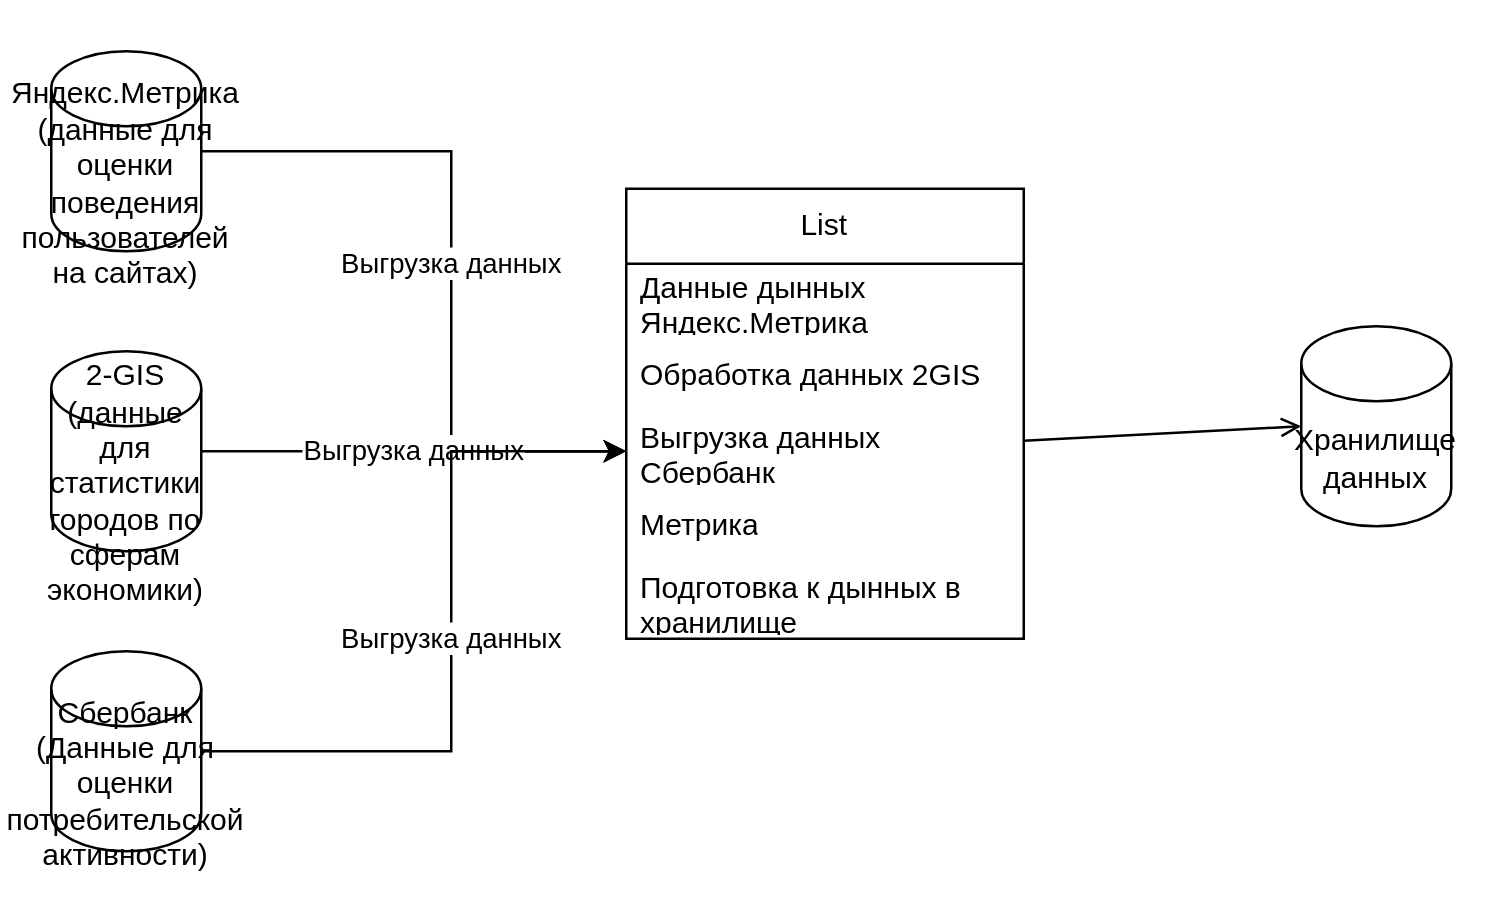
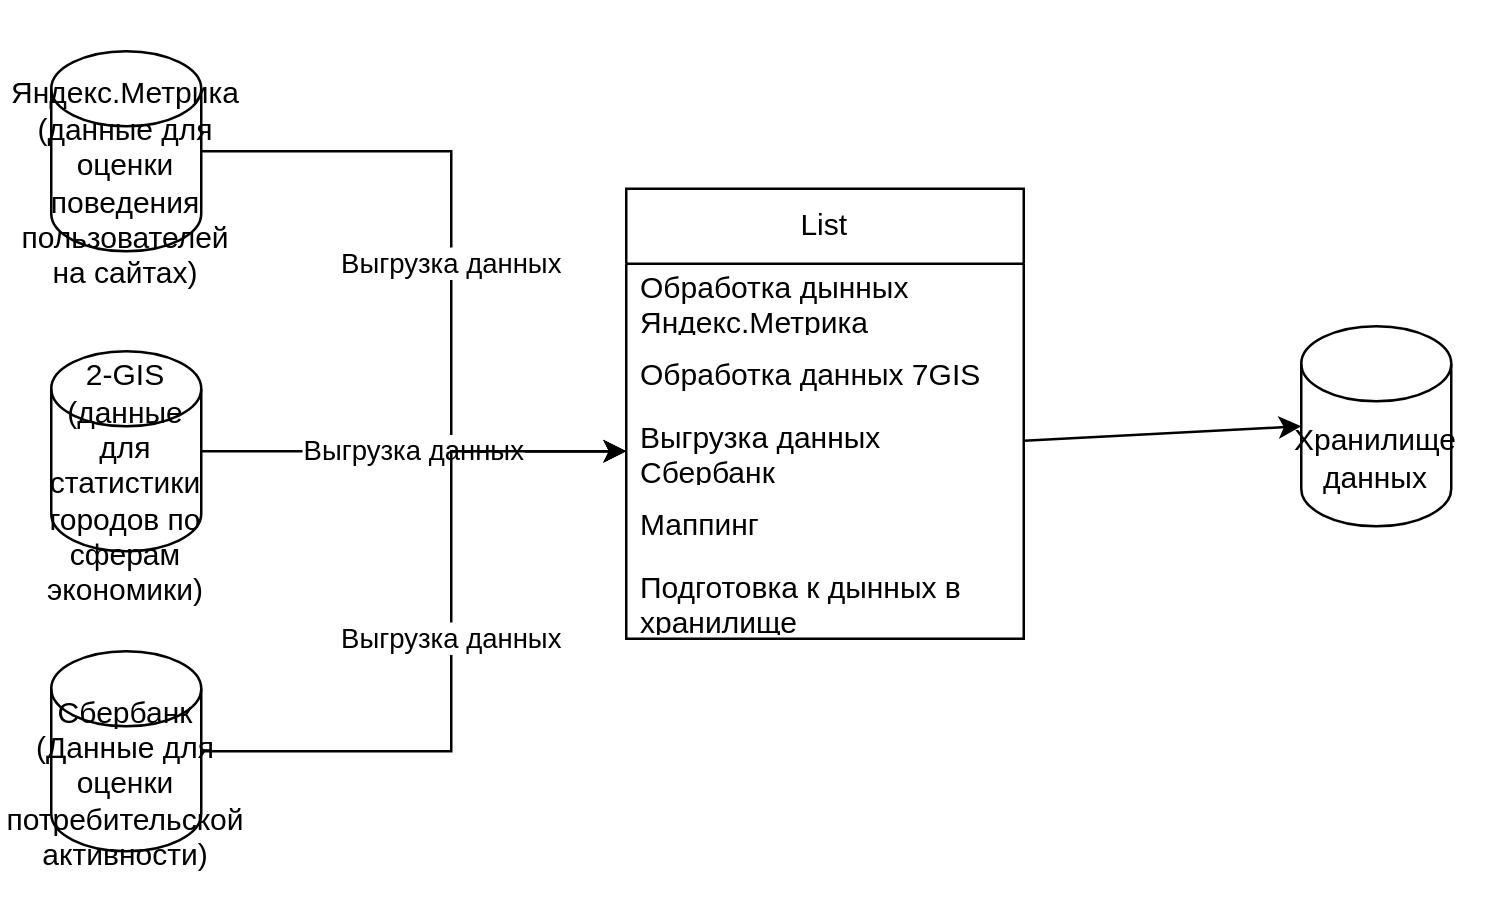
- <mxCell id="6" value="Данные дынных Яндекс.Метрика" style="text;strokeColor=none;fillColor=none;align=left;verticalAlign=middle;spacingLeft=4;spacingRight=4;overflow=hidden;points=[[0,0.5],[1,0.5]];portConstraint=eastwest;rotatable=0;whiteSpace=wrap;html=1;" vertex="1" parent="5"><mxGeometry y="30" width="159" height="30" as="geometry" /></mxCell>
+ <mxCell id="6" value="Обработка дынных Яндекс.Метрика" style="text;strokeColor=none;fillColor=none;align=left;verticalAlign=middle;spacingLeft=4;spacingRight=4;overflow=hidden;points=[[0,0.5],[1,0.5]];portConstraint=eastwest;rotatable=0;whiteSpace=wrap;html=1;" vertex="1" parent="5"><mxGeometry y="30" width="159" height="30" as="geometry" /></mxCell>
- <mxCell id="7" value="Обработка данных 2GIS" style="text;strokeColor=none;fillColor=none;align=left;verticalAlign=middle;spacingLeft=4;spacingRight=4;overflow=hidden;points=[[0,0.5],[1,0.5]];portConstraint=eastwest;rotatable=0;whiteSpace=wrap;html=1;" vertex="1" parent="5"><mxGeometry y="60" width="159" height="30" as="geometry" /></mxCell>
+ <mxCell id="7" value="Обработка данных 7GIS" style="text;strokeColor=none;fillColor=none;align=left;verticalAlign=middle;spacingLeft=4;spacingRight=4;overflow=hidden;points=[[0,0.5],[1,0.5]];portConstraint=eastwest;rotatable=0;whiteSpace=wrap;html=1;" vertex="1" parent="5"><mxGeometry y="60" width="159" height="30" as="geometry" /></mxCell>
- <mxCell id="15" value="" style="endArrow=open;html=1;rounded=0;entryX=0;entryY=0.5;entryDx=0;entryDy=0;entryPerimeter=0;" edge="1" parent="1" source="8" target="14"><mxGeometry width="50" height="50" relative="1" as="geometry"><mxPoint x="330" y="250" as="sourcePoint" /><mxPoint x="380" y="200" as="targetPoint" /></mxGeometry></mxCell>
+ <mxCell id="15" value="" style="endArrow=classic;html=1;rounded=0;entryX=0;entryY=0.5;entryDx=0;entryDy=0;entryPerimeter=0;" edge="1" parent="1" source="8" target="14"><mxGeometry width="50" height="50" relative="1" as="geometry"><mxPoint x="330" y="250" as="sourcePoint" /><mxPoint x="380" y="200" as="targetPoint" /></mxGeometry></mxCell>
- <mxCell id="9" value="Метрика" style="text;strokeColor=none;fillColor=none;align=left;verticalAlign=middle;spacingLeft=4;spacingRight=4;overflow=hidden;points=[[0,0.5],[1,0.5]];portConstraint=eastwest;rotatable=0;whiteSpace=wrap;html=1;" vertex="1" parent="5"><mxGeometry y="120" width="159" height="30" as="geometry" /></mxCell>
+ <mxCell id="9" value="Маппинг" style="text;strokeColor=none;fillColor=none;align=left;verticalAlign=middle;spacingLeft=4;spacingRight=4;overflow=hidden;points=[[0,0.5],[1,0.5]];portConstraint=eastwest;rotatable=0;whiteSpace=wrap;html=1;" vertex="1" parent="5"><mxGeometry y="120" width="159" height="30" as="geometry" /></mxCell>
